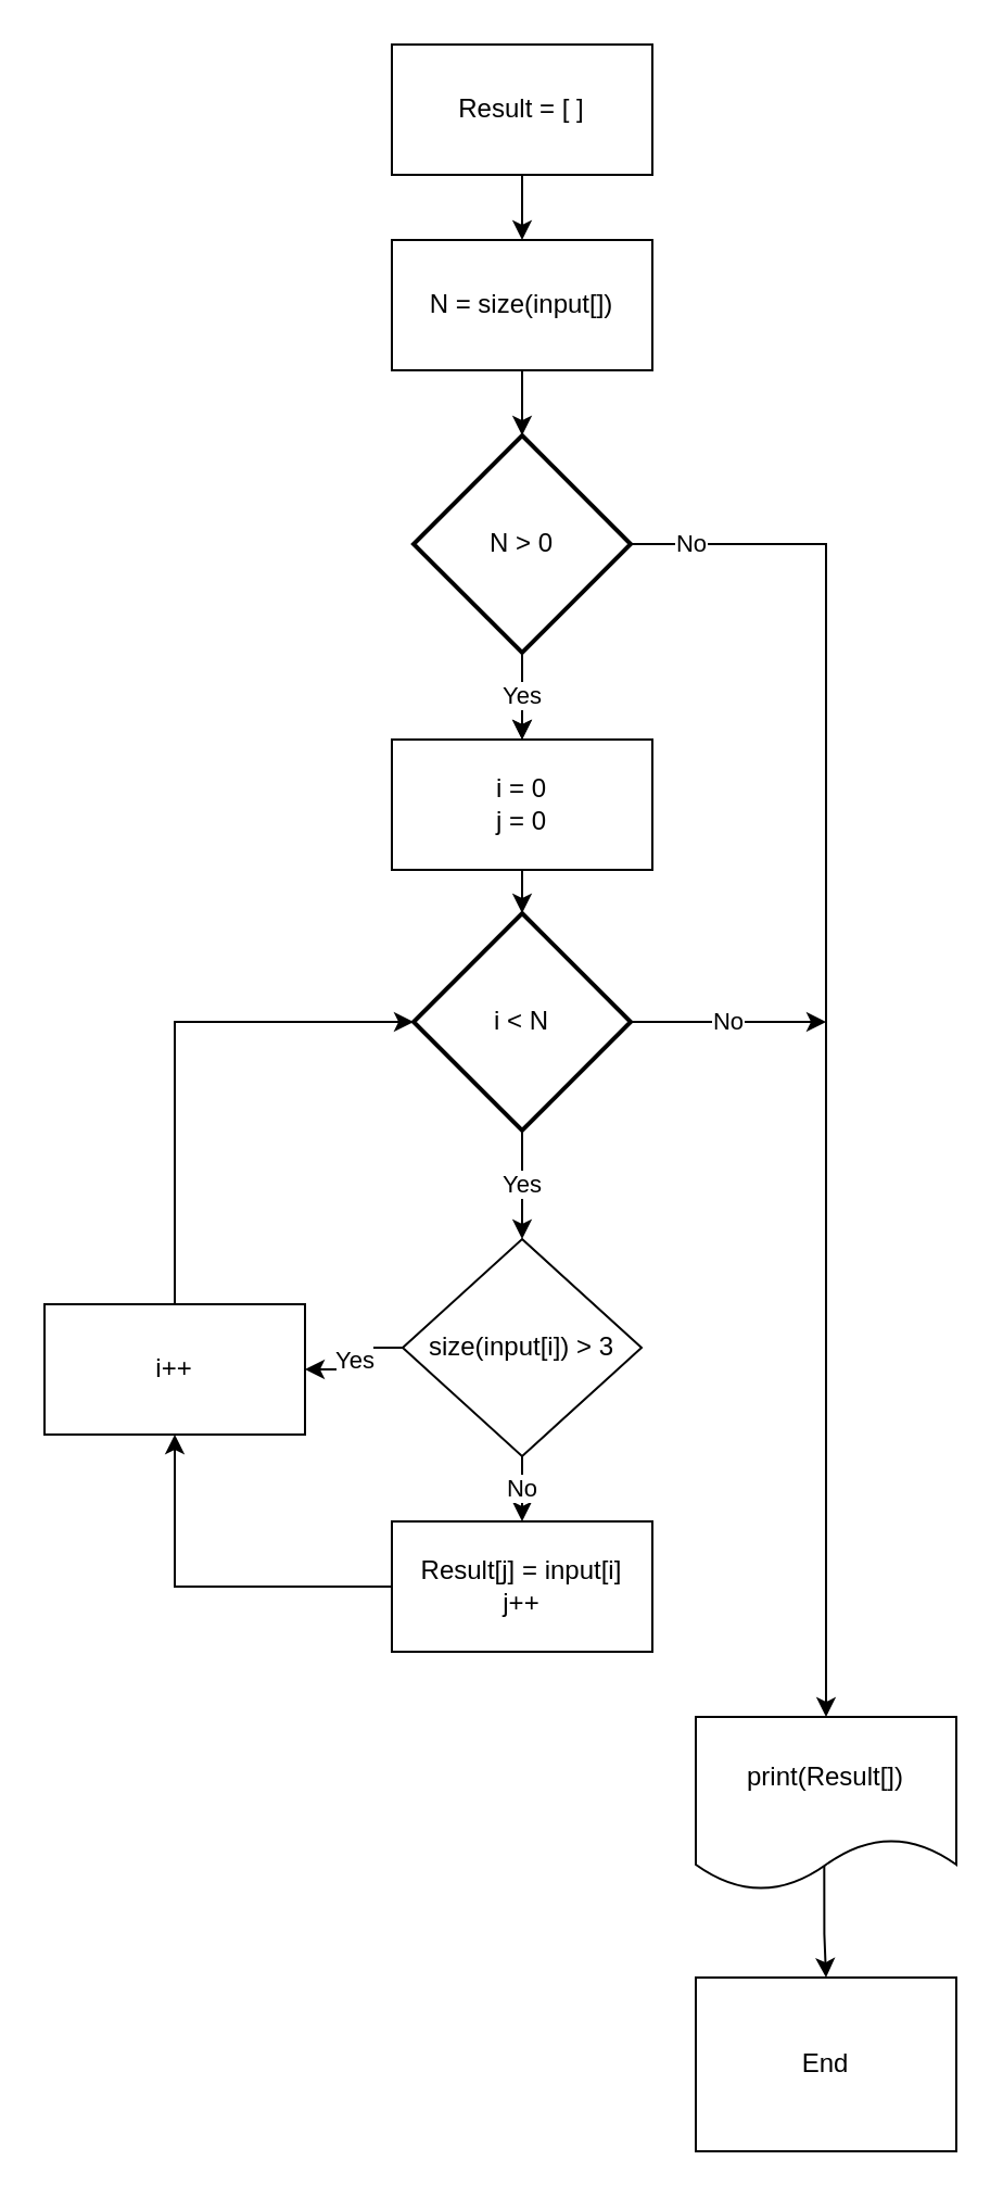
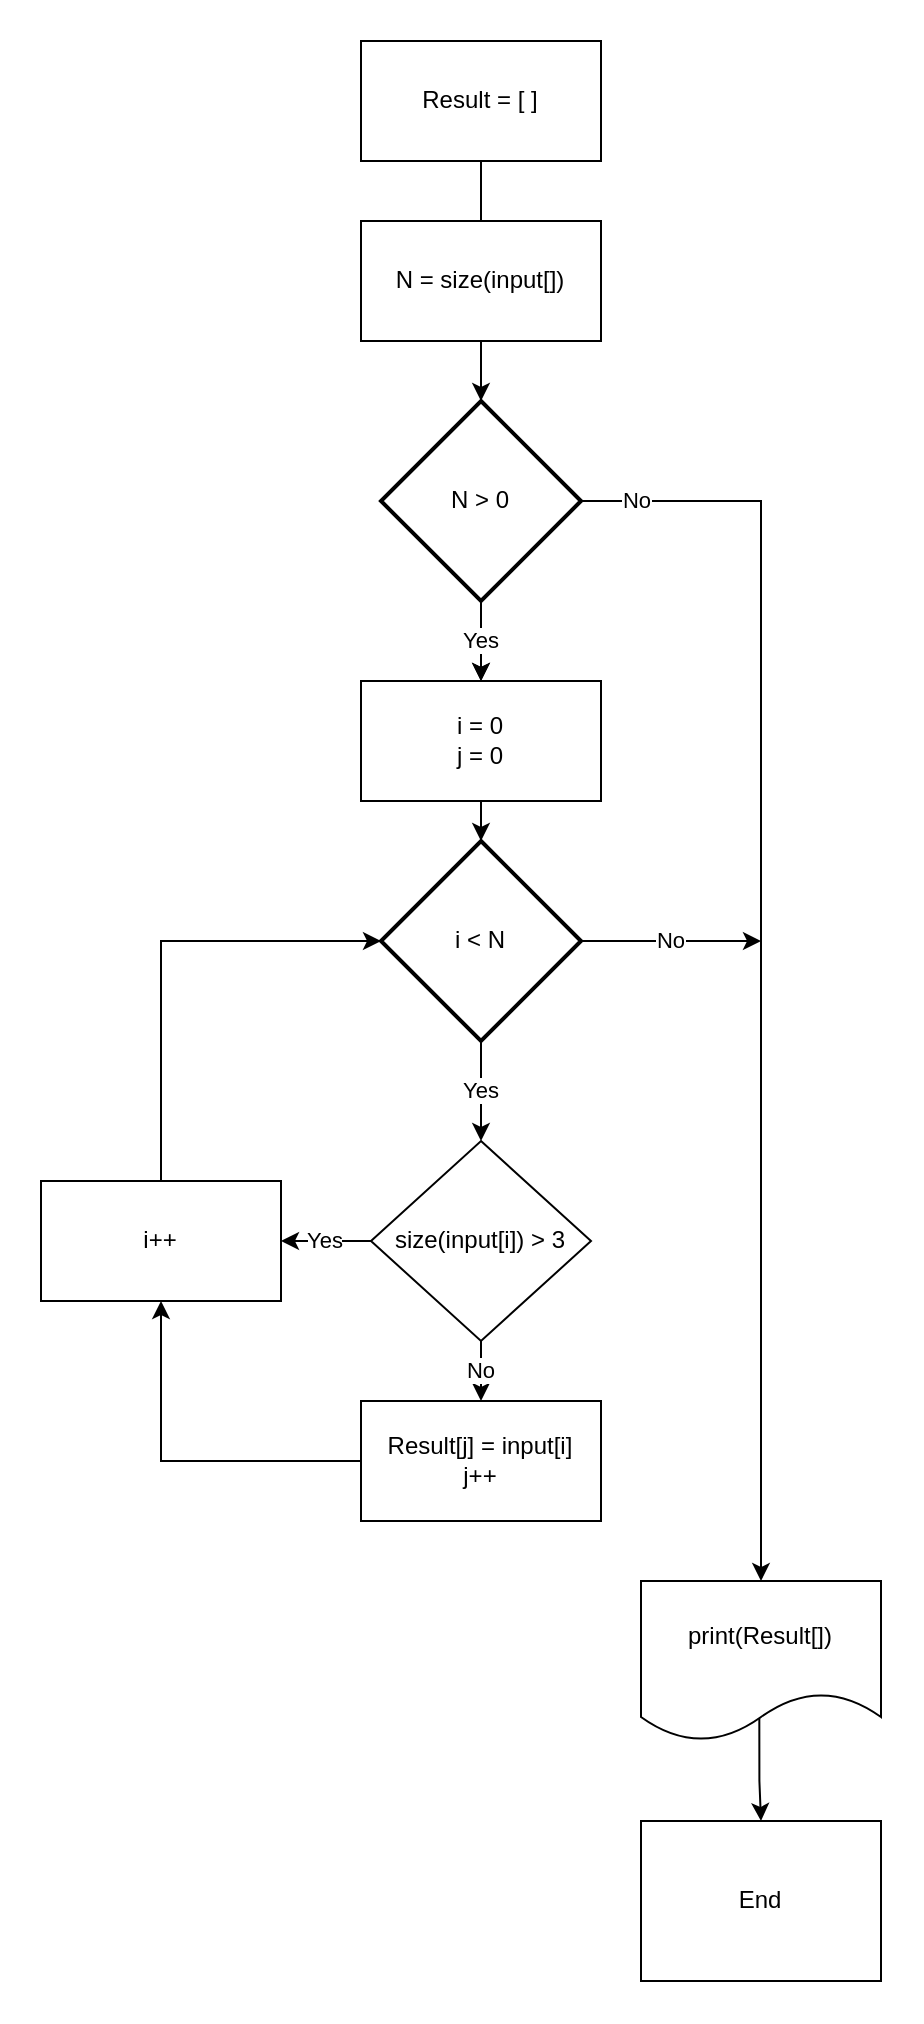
- <mxCell id="2" value="" style="edgeStyle=orthogonalEdgeStyle;rounded=0;orthogonalLoop=1;jettySize=auto;html=1;" edge="1" parent="1" source="3" target="5"><mxGeometry relative="1" as="geometry" /></mxCell>
+ <mxCell id="2" value="" style="edgeStyle=orthogonalEdgeStyle;rounded=0;orthogonalLoop=1;jettySize=auto;html=1;endArrow=none;" edge="1" parent="1" source="3" target="5"><mxGeometry relative="1" as="geometry" /></mxCell>
- <mxCell id="21" value="i++" style="rounded=0;whiteSpace=wrap;html=1;" vertex="1" parent="1"><mxGeometry x="20" y="600" width="120" height="60" as="geometry" /></mxCell>
+ <mxCell id="21" value="i++" style="rounded=0;whiteSpace=wrap;html=1;" vertex="1" parent="1"><mxGeometry x="20" y="590" width="120" height="60" as="geometry" /></mxCell>
